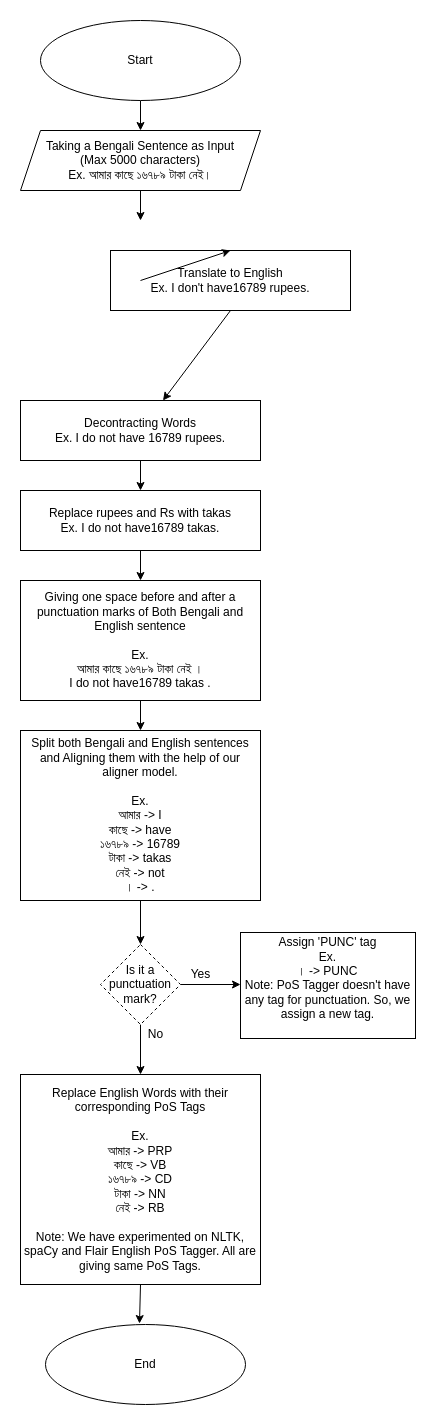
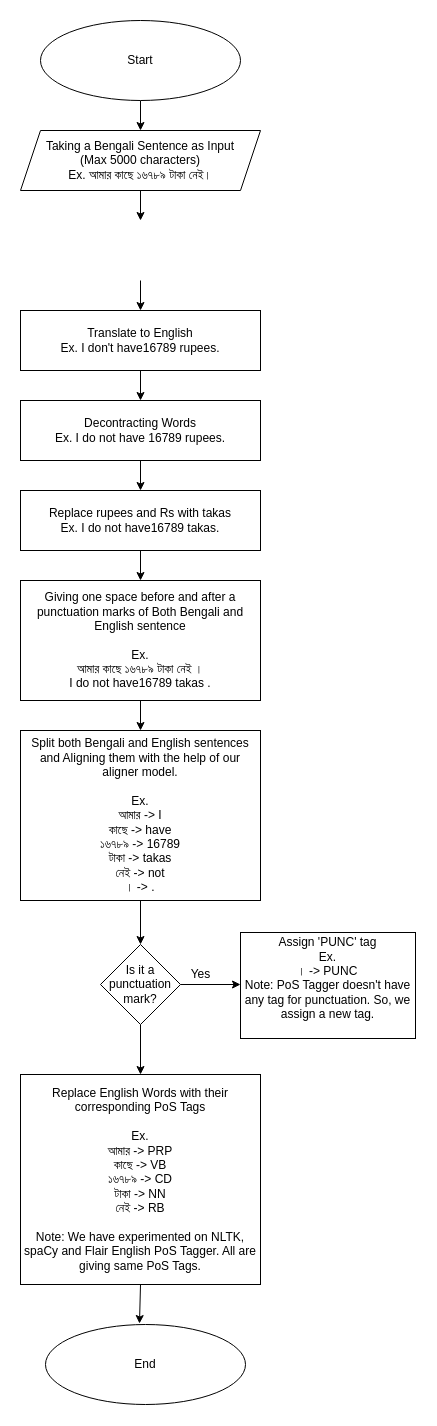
- <mxCell id="7" value="Translate to English&lt;br&gt;Ex. I don't have16789&amp;nbsp;rupees." style="whiteSpace=wrap;html=1;" vertex="1" parent="1"><mxGeometry x="110" y="250" width="240" height="60" as="geometry" /></mxCell>
+ <mxCell id="7" value="Translate to English&lt;br&gt;Ex. I don't have16789&amp;nbsp;rupees." style="whiteSpace=wrap;html=1;" vertex="1" parent="1"><mxGeometry x="20" y="310" width="240" height="60" as="geometry" /></mxCell>
- <mxCell id="21" value="Is it a punctuation mark?" style="rhombus;whiteSpace=wrap;html=1;dashed=1;" vertex="1" parent="1"><mxGeometry x="100" y="944" width="80" height="80" as="geometry" /></mxCell>
+ <mxCell id="21" value="Is it a punctuation mark?" style="rhombus;whiteSpace=wrap;html=1;" vertex="1" parent="1"><mxGeometry x="100" y="944" width="80" height="80" as="geometry" /></mxCell>
- <mxCell id="24" value="No" style="text;html=1;align=center;verticalAlign=middle;resizable=0;points=[];autosize=1;strokeColor=none;fillColor=none;" vertex="1" parent="1"><mxGeometry x="140" y="1024" width="30" height="20" as="geometry" /></mxCell>
